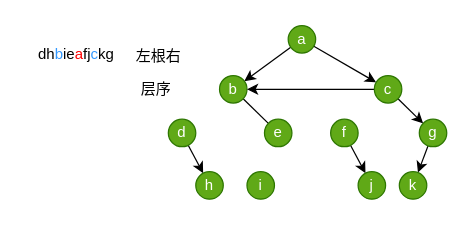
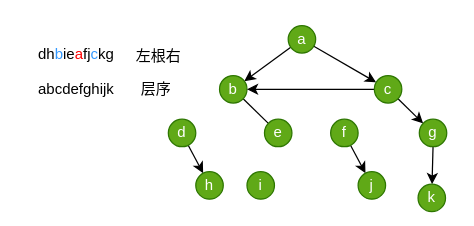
+ <mxCell id="6" value="abcdefghijk" style="text;html=1;align=center;verticalAlign=middle;resizable=0;points=[];autosize=1;strokeColor=none;fillColor=none;fontColor=#000000;" vertex="1" parent="1"><mxGeometry x="20" y="58" width="79" height="26" as="geometry" /></mxCell>
- <mxCell id="24" value="k" style="ellipse;whiteSpace=wrap;html=1;aspect=fixed;fillColor=#60A917;fontColor=#ffffff;strokeColor=#2D7600;gradientColor=none;fillStyle=auto;" vertex="1" parent="1"><mxGeometry x="319" y="137" width="22" height="22" as="geometry" /></mxCell>
+ <mxCell id="24" value="k" style="ellipse;whiteSpace=wrap;html=1;aspect=fixed;fillColor=#60A917;fontColor=#ffffff;strokeColor=#2D7600;gradientColor=none;fillStyle=auto;" vertex="1" parent="1"><mxGeometry x="334" y="147" width="22" height="22" as="geometry" /></mxCell>
